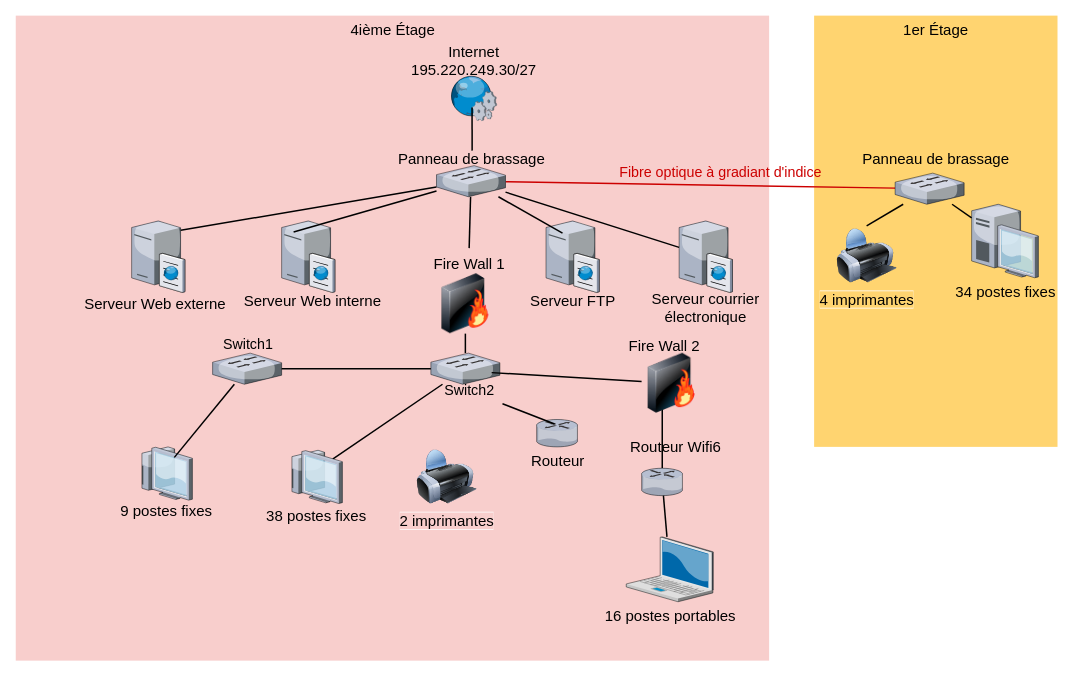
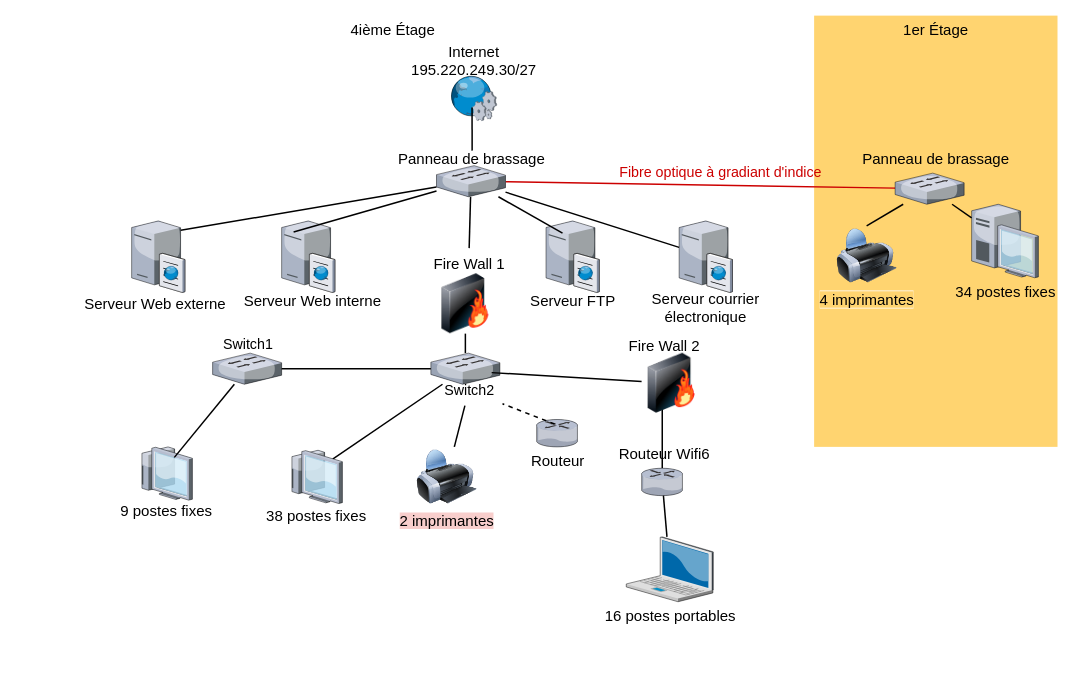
- <mxCell id="2" value="&lt;font style=&quot;font-size: 20px;&quot;&gt;4ième Étage &lt;/font&gt;" style="whiteSpace=wrap;html=1;fillColor=#f8cecc;fontSize=14;strokeColor=none;verticalAlign=top;" parent="1" vertex="1"><mxGeometry x="20.5" y="20" width="1004.5" height="860" as="geometry" /></mxCell>
+ <mxCell id="2" value="&lt;font style=&quot;font-size: 20px;&quot;&gt;4ième Étage &lt;/font&gt;" style="whiteSpace=wrap;html=1;fillColor=#ffffff;fontSize=14;strokeColor=none;verticalAlign=top;" parent="1" vertex="1"><mxGeometry x="20.5" y="20" width="1004.5" height="860" as="geometry" /></mxCell>
- <mxCell id="37" value="" style="edgeStyle=none;rounded=0;html=1;startSize=10;endSize=10;jettySize=auto;orthogonalLoop=1;fontSize=14;endArrow=none;endFill=0;strokeWidth=2;exitX=0.436;exitY=0.164;exitDx=0;exitDy=0;exitPerimeter=0;" parent="1" source="5" target="52" edge="1"><mxGeometry relative="1" as="geometry"><mxPoint x="687.5" y="497" as="sourcePoint" /><mxPoint x="620" y="540" as="targetPoint" /></mxGeometry></mxCell>
+ <mxCell id="37" value="" style="edgeStyle=none;rounded=0;html=1;startSize=10;endSize=10;jettySize=auto;orthogonalLoop=1;fontSize=14;endArrow=none;endFill=0;strokeWidth=2;exitX=0.436;exitY=0.164;exitDx=0;exitDy=0;exitPerimeter=0;dashed=1;" parent="1" source="5" target="52" edge="1"><mxGeometry relative="1" as="geometry"><mxPoint x="687.5" y="497" as="sourcePoint" /><mxPoint x="620" y="540" as="targetPoint" /></mxGeometry></mxCell>
+ <mxCell id="34" style="edgeStyle=none;rounded=0;html=1;startSize=10;endSize=10;jettySize=auto;orthogonalLoop=1;fontSize=14;endArrow=none;endFill=0;strokeWidth=2;" parent="1" source="52" target="20" edge="1"><mxGeometry relative="1" as="geometry"><mxPoint x="398.2" y="794.56" as="sourcePoint" /><mxPoint x="455" y="860" as="targetPoint" /></mxGeometry></mxCell>
- <mxCell id="36" value="&lt;div style=&quot;font-size: 20px;&quot;&gt;&lt;font style=&quot;font-size: 20px;&quot;&gt;Routeur Wifi6&lt;br&gt;&lt;/font&gt;&lt;/div&gt;" style="text;html=1;align=center;verticalAlign=middle;resizable=0;points=[];autosize=1;strokeColor=none;fillColor=none;" parent="1" vertex="1"><mxGeometry x="830" y="573.5" width="140" height="40" as="geometry" /></mxCell>
+ <mxCell id="36" value="&lt;div style=&quot;font-size: 20px;&quot;&gt;&lt;font style=&quot;font-size: 20px;&quot;&gt;Routeur Wifi6&lt;br&gt;&lt;/font&gt;&lt;/div&gt;" style="text;html=1;align=center;verticalAlign=middle;resizable=0;points=[];autosize=1;strokeColor=none;fillColor=none;" parent="1" vertex="1"><mxGeometry x="815" y="583.5" width="140" height="40" as="geometry" /></mxCell>
